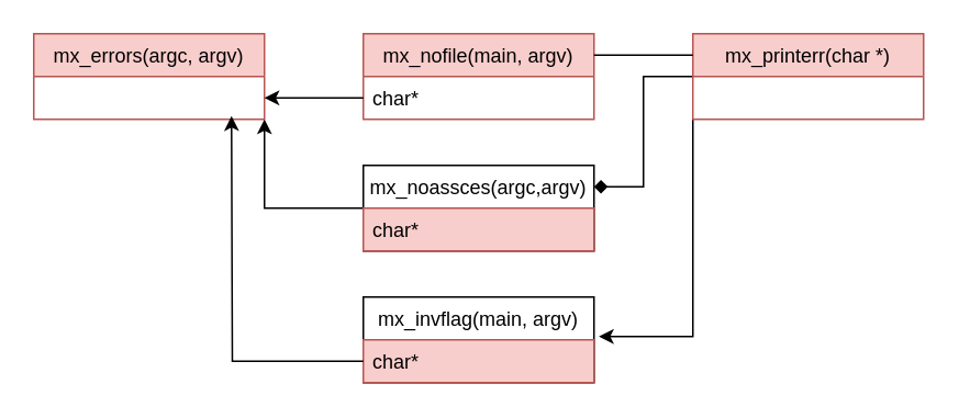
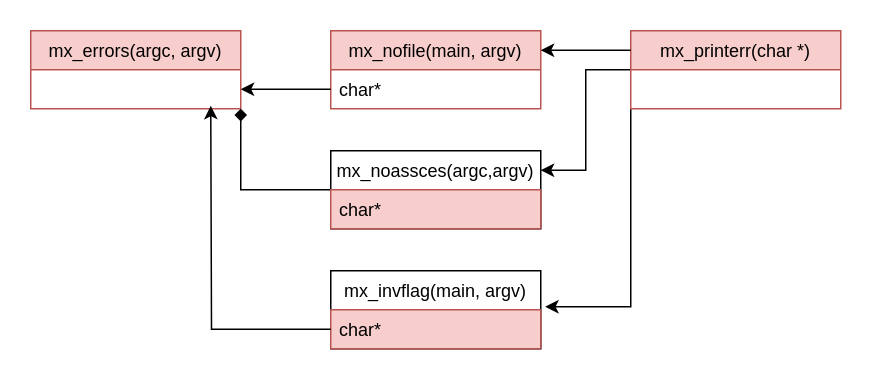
- <mxCell id="13" value="" style="endArrow=none;html=1;entryX=1;entryY=0.25;entryDx=0;entryDy=0;exitX=0;exitY=0.25;exitDx=0;exitDy=0;" edge="1" parent="1" source="12" target="3"><mxGeometry width="50" height="50" relative="1" as="geometry"><mxPoint x="420" y="20" as="sourcePoint" /><mxPoint x="470" y="-30" as="targetPoint" /></mxGeometry></mxCell>
+ <mxCell id="13" value="" style="endArrow=classic;html=1;entryX=1;entryY=0.25;entryDx=0;entryDy=0;exitX=0;exitY=0.25;exitDx=0;exitDy=0;" edge="1" parent="1" source="12" target="3"><mxGeometry width="50" height="50" relative="1" as="geometry"><mxPoint x="420" y="20" as="sourcePoint" /><mxPoint x="470" y="-30" as="targetPoint" /></mxGeometry></mxCell>
- <mxCell id="5" style="edgeStyle=orthogonalEdgeStyle;rounded=0;orthogonalLoop=1;jettySize=auto;html=1;exitX=0;exitY=0.5;exitDx=0;exitDy=0;entryX=1;entryY=1;entryDx=0;entryDy=0;" edge="1" parent="1" source="6" target="2"><mxGeometry relative="1" as="geometry" /></mxCell>
+ <mxCell id="5" style="edgeStyle=orthogonalEdgeStyle;rounded=0;orthogonalLoop=1;jettySize=auto;html=1;exitX=0;exitY=0.5;exitDx=0;exitDy=0;entryX=1;entryY=1;entryDx=0;entryDy=0;endArrow=diamond;" edge="1" parent="1" source="6" target="2"><mxGeometry relative="1" as="geometry" /></mxCell>
- <mxCell id="10" style="edgeStyle=orthogonalEdgeStyle;rounded=0;orthogonalLoop=1;jettySize=auto;html=1;exitX=0;exitY=0.5;exitDx=0;exitDy=0;entryX=1;entryY=0.25;entryDx=0;entryDy=0;endArrow=diamond;" edge="1" parent="1" source="12" target="6"><mxGeometry relative="1" as="geometry" /></mxCell>
+ <mxCell id="10" style="edgeStyle=orthogonalEdgeStyle;rounded=0;orthogonalLoop=1;jettySize=auto;html=1;exitX=0;exitY=0.5;exitDx=0;exitDy=0;entryX=1;entryY=0.25;entryDx=0;entryDy=0;" edge="1" parent="1" source="12" target="6"><mxGeometry relative="1" as="geometry" /></mxCell>
